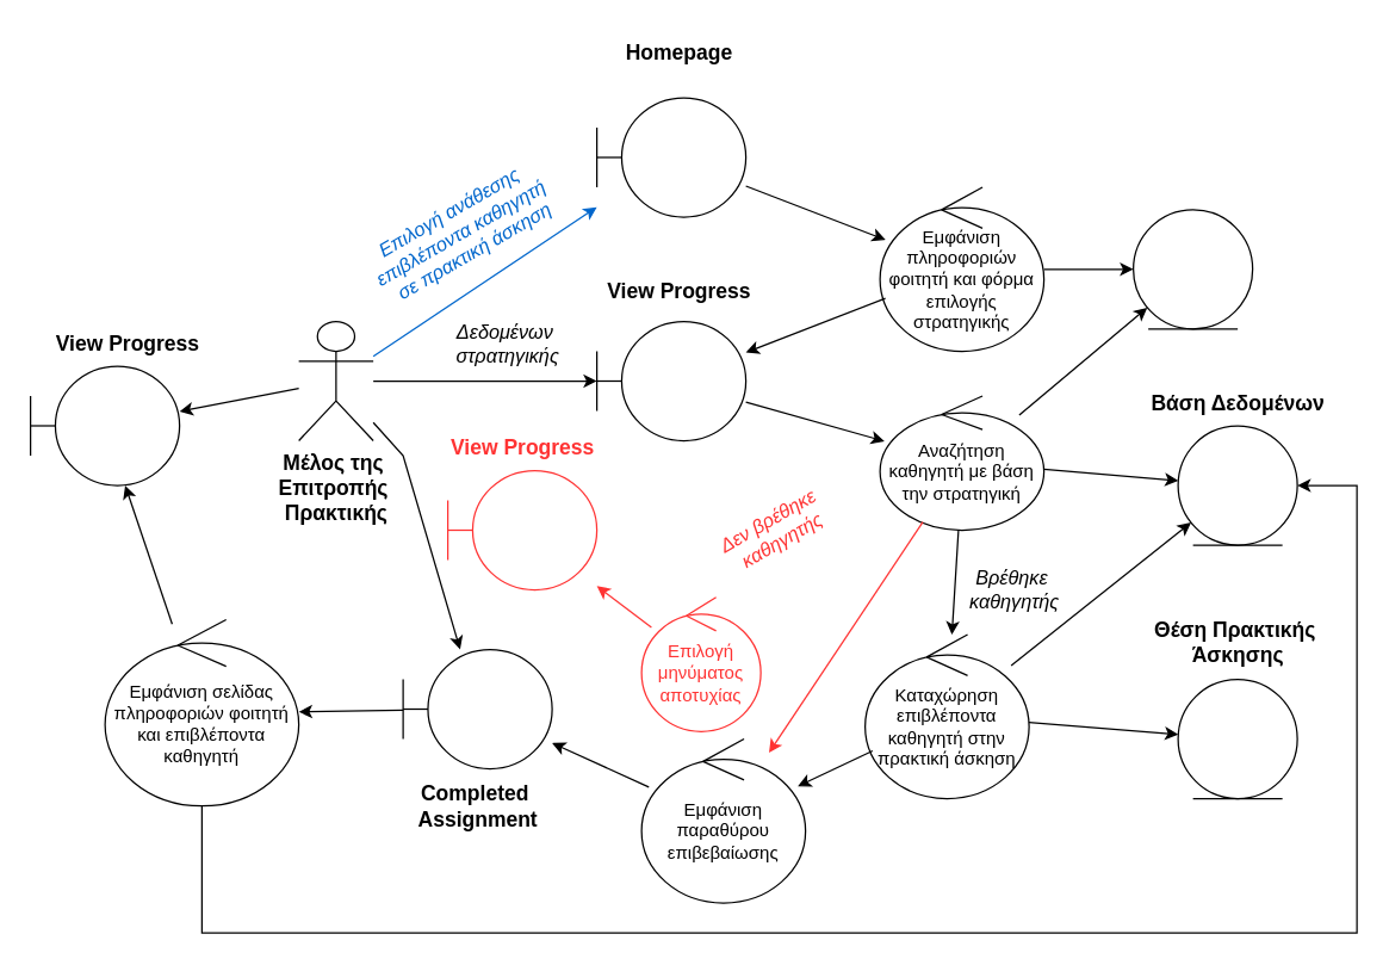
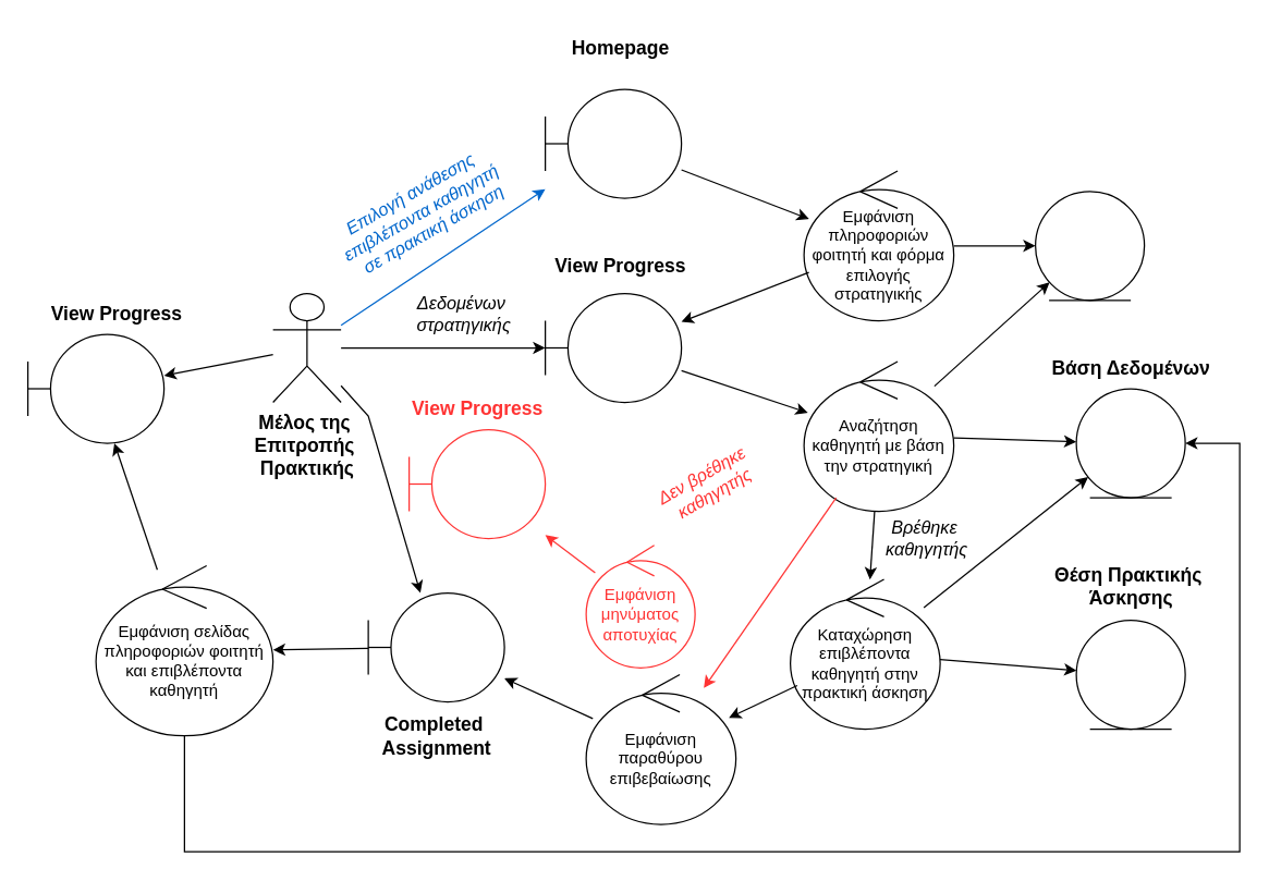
- <mxCell id="16" value="Αναζήτηση καθηγητή με βάση την στρατηγική" style="ellipse;shape=umlControl;whiteSpace=wrap;html=1;fontStyle=0" vertex="1" parent="1"><mxGeometry x="590" y="265" width="110" height="90" as="geometry" /></mxCell>
+ <mxCell id="16" value="Αναζήτηση καθηγητή με βάση την στρατηγική" style="ellipse;shape=umlControl;whiteSpace=wrap;html=1;fontStyle=0" vertex="1" parent="1"><mxGeometry x="590" y="265" width="110" height="110" as="geometry" /></mxCell>
- <mxCell id="42" value="Επιλογή μηνύματος αποτυχίας" style="ellipse;shape=umlControl;whiteSpace=wrap;html=1;fontStyle=0;strokeColor=light-dark(#FF3333,#ED0202);fontColor=light-dark(#FF3333,#ED0202);" vertex="1" parent="1"><mxGeometry x="430" y="400" width="80" height="90" as="geometry" /></mxCell>
+ <mxCell id="42" value="Εμφάνιση μηνύματος αποτυχίας" style="ellipse;shape=umlControl;whiteSpace=wrap;html=1;fontStyle=0;strokeColor=light-dark(#FF3333,#ED0202);fontColor=light-dark(#FF3333,#ED0202);" vertex="1" parent="1"><mxGeometry x="430" y="400" width="80" height="90" as="geometry" /></mxCell>
